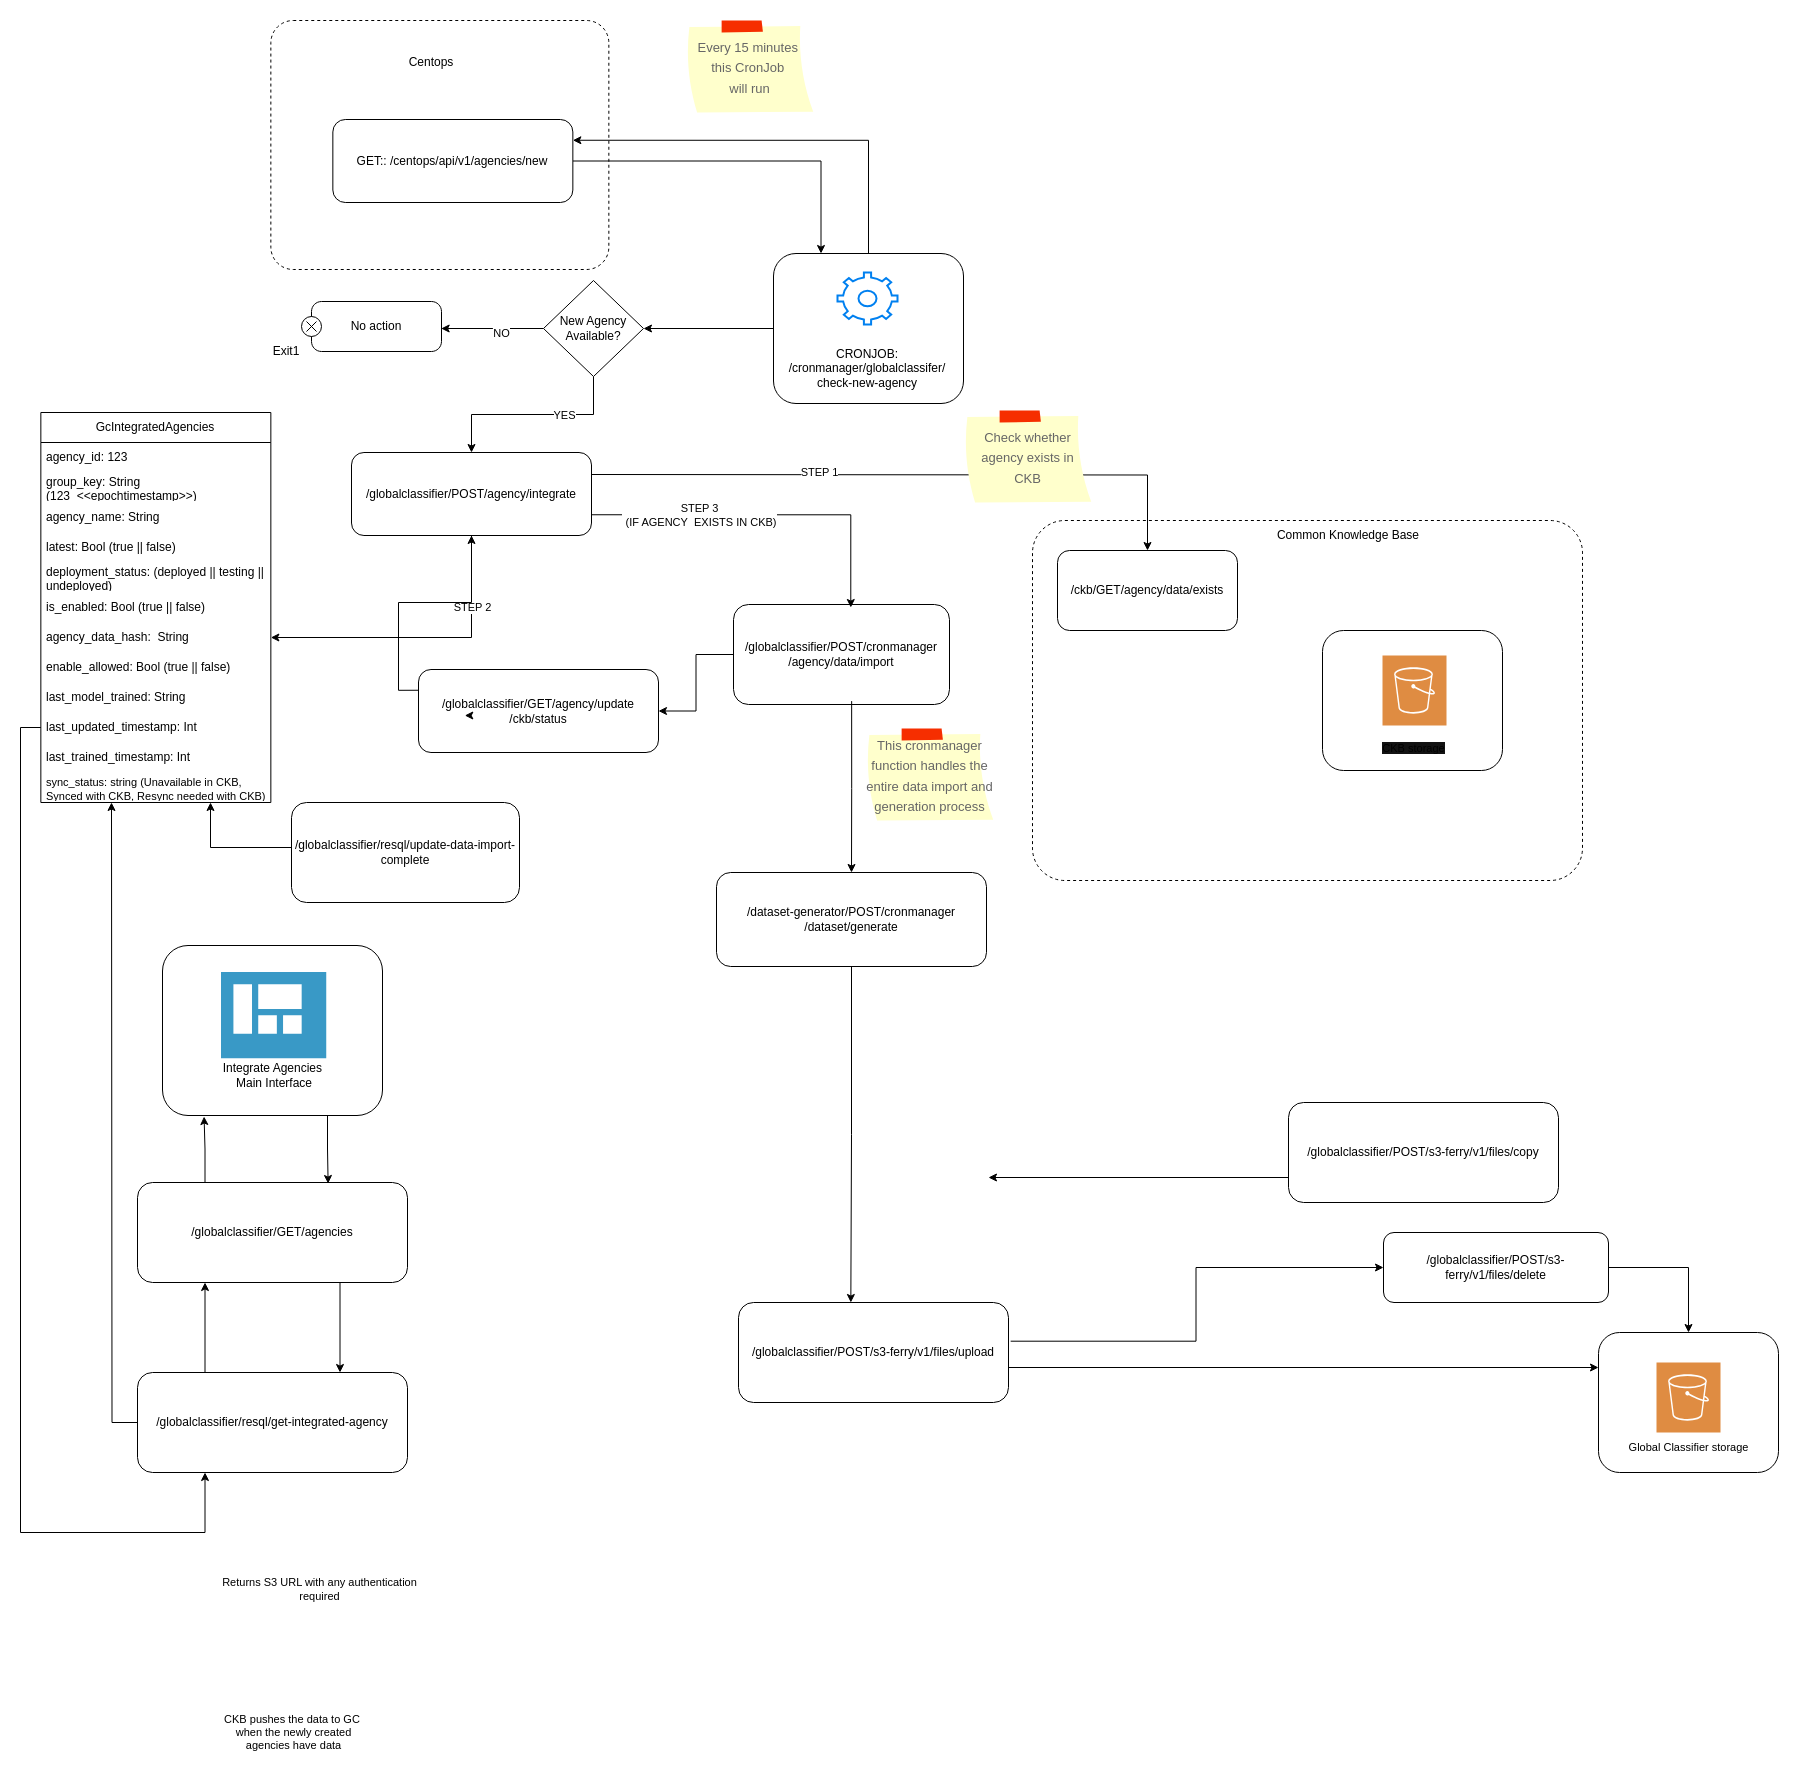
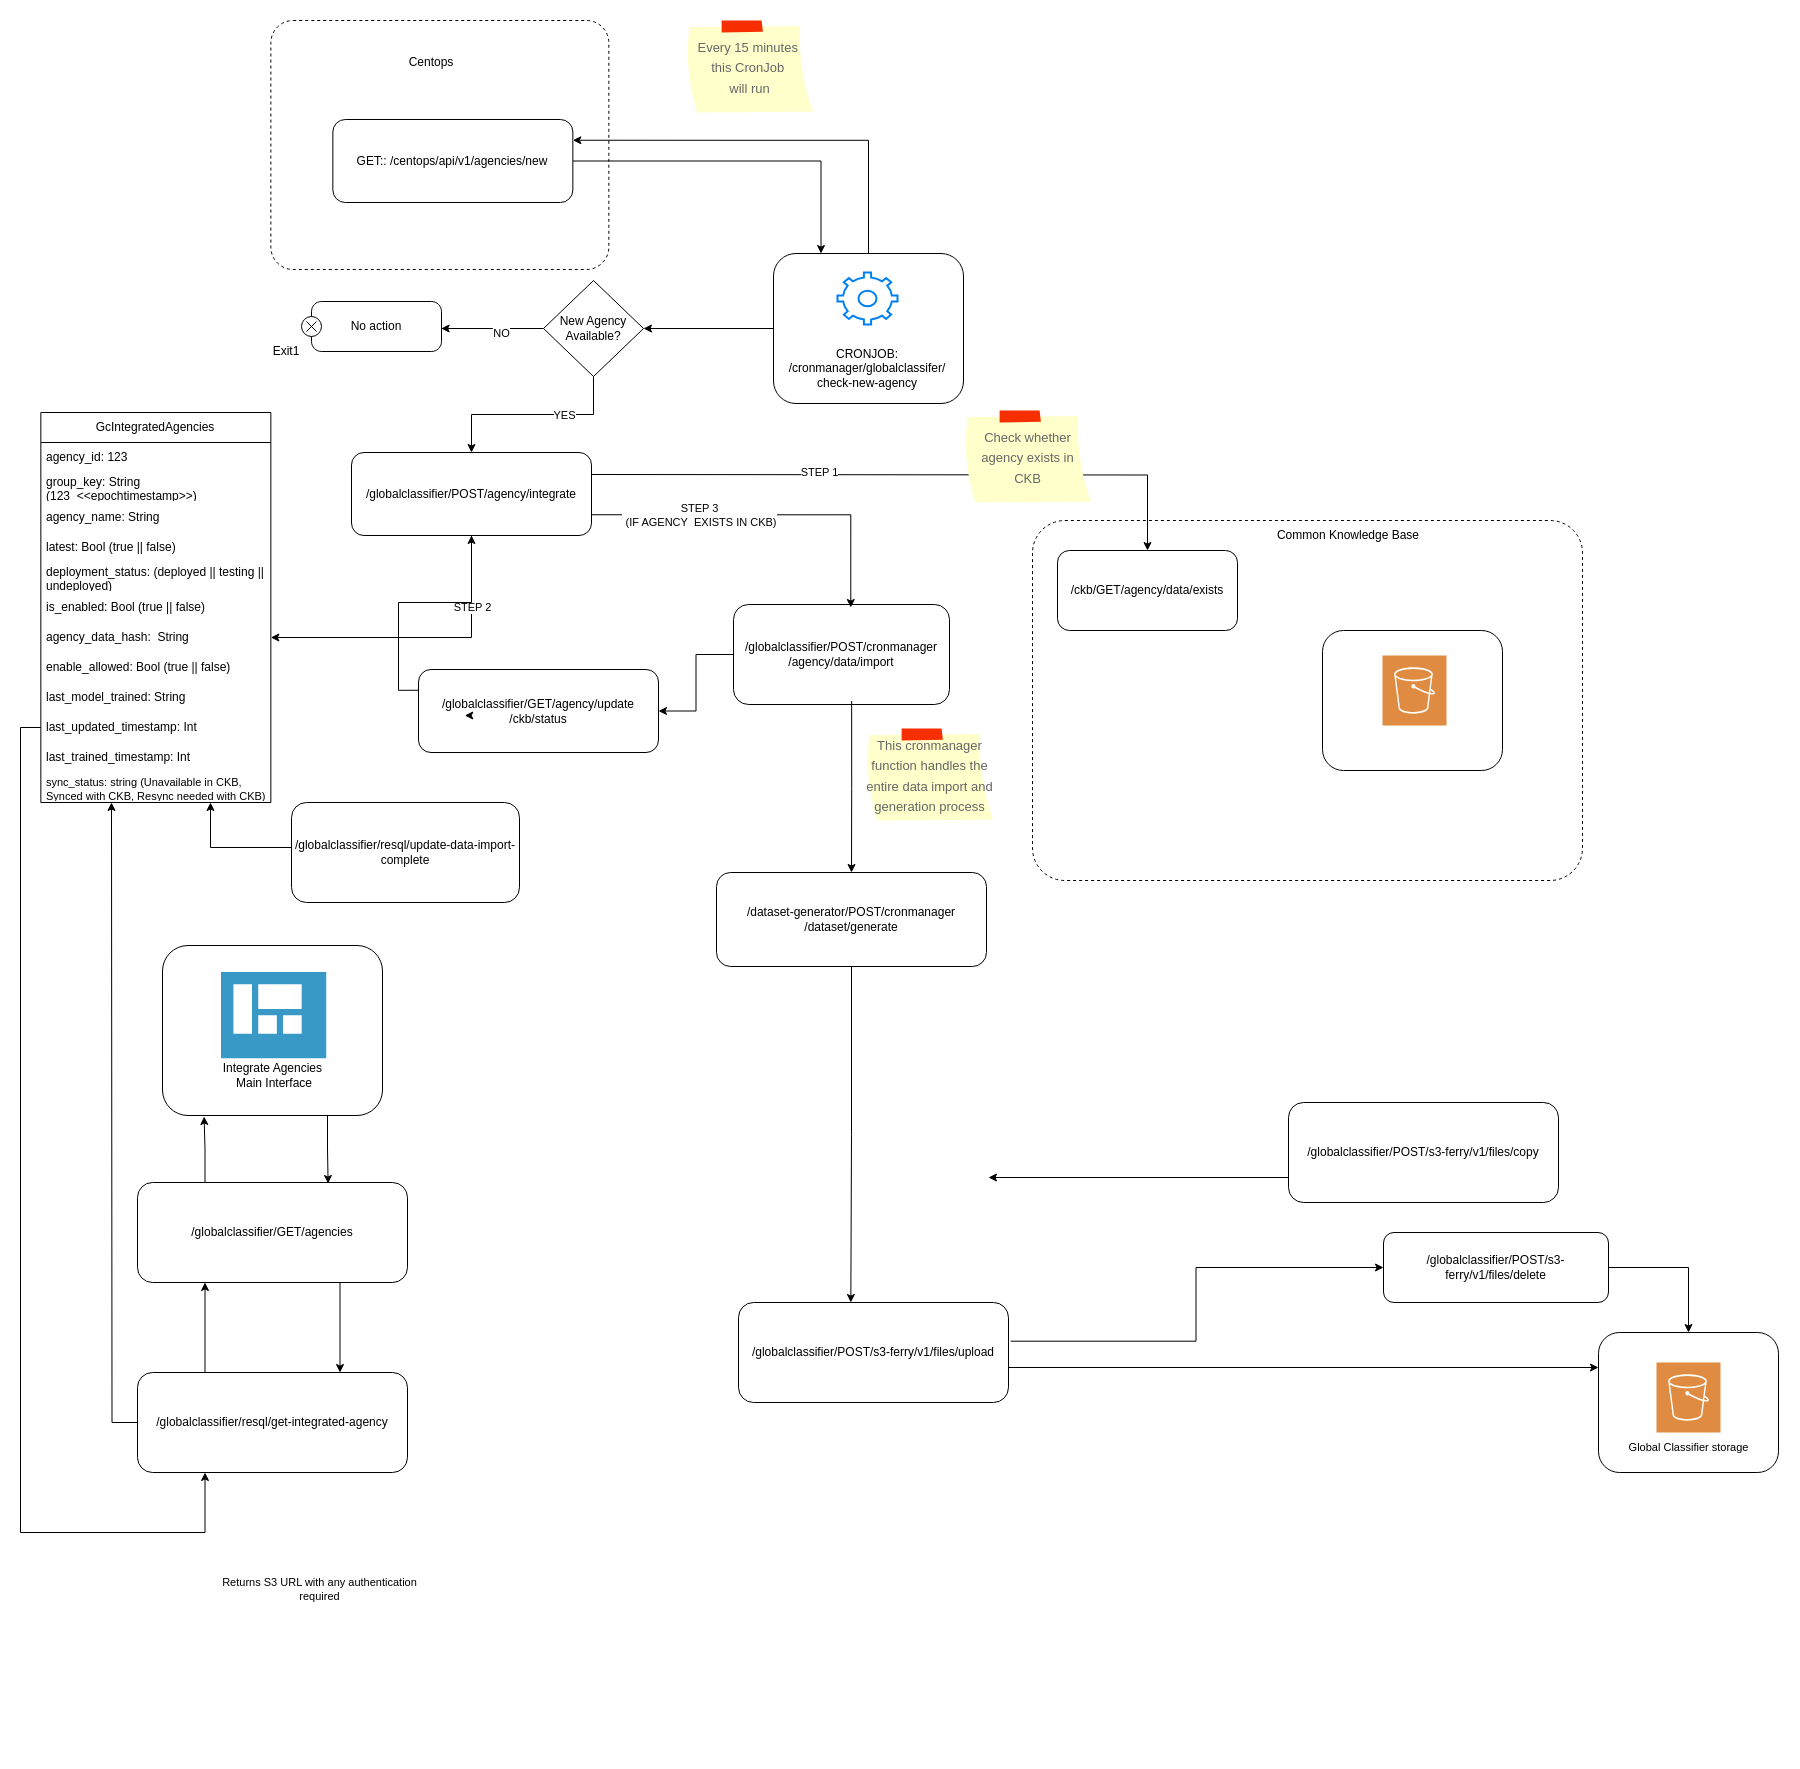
- <mxCell id="13" value="&lt;span style=&quot;font-size: 11px; text-wrap-mode: nowrap; background-color: rgb(18, 18, 18);&quot;&gt;CKB storage&lt;/span&gt;" style="text;html=1;align=center;verticalAlign=middle;whiteSpace=wrap;rounded=0;" parent="1" vertex="1"><mxGeometry x="1340.5" y="733" width="145" height="30" as="geometry" /></mxCell>
- <mxCell id="55" value="&lt;div style=&quot;font-size: 11px; text-wrap-mode: nowrap;&quot;&gt;&lt;span style=&quot;background-color: light-dark(#ffffff, var(--ge-dark-color, #121212));&quot;&gt;CKB pushes the data to GC&amp;nbsp;&lt;/span&gt;&lt;/div&gt;&lt;div style=&quot;font-size: 11px; text-wrap-mode: nowrap;&quot;&gt;&lt;span style=&quot;background-color: light-dark(#ffffff, var(--ge-dark-color, #121212));&quot;&gt;when the newly created&lt;/span&gt;&lt;/div&gt;&lt;div style=&quot;font-size: 11px; text-wrap-mode: nowrap;&quot;&gt;&lt;span style=&quot;background-color: light-dark(#ffffff, var(--ge-dark-color, #121212));&quot;&gt;agencies have data&lt;/span&gt;&lt;/div&gt;" style="text;html=1;align=center;verticalAlign=middle;whiteSpace=wrap;rounded=0;" parent="1" vertex="1"><mxGeometry x="221" y="1717" width="145" height="30" as="geometry" /></mxCell>
